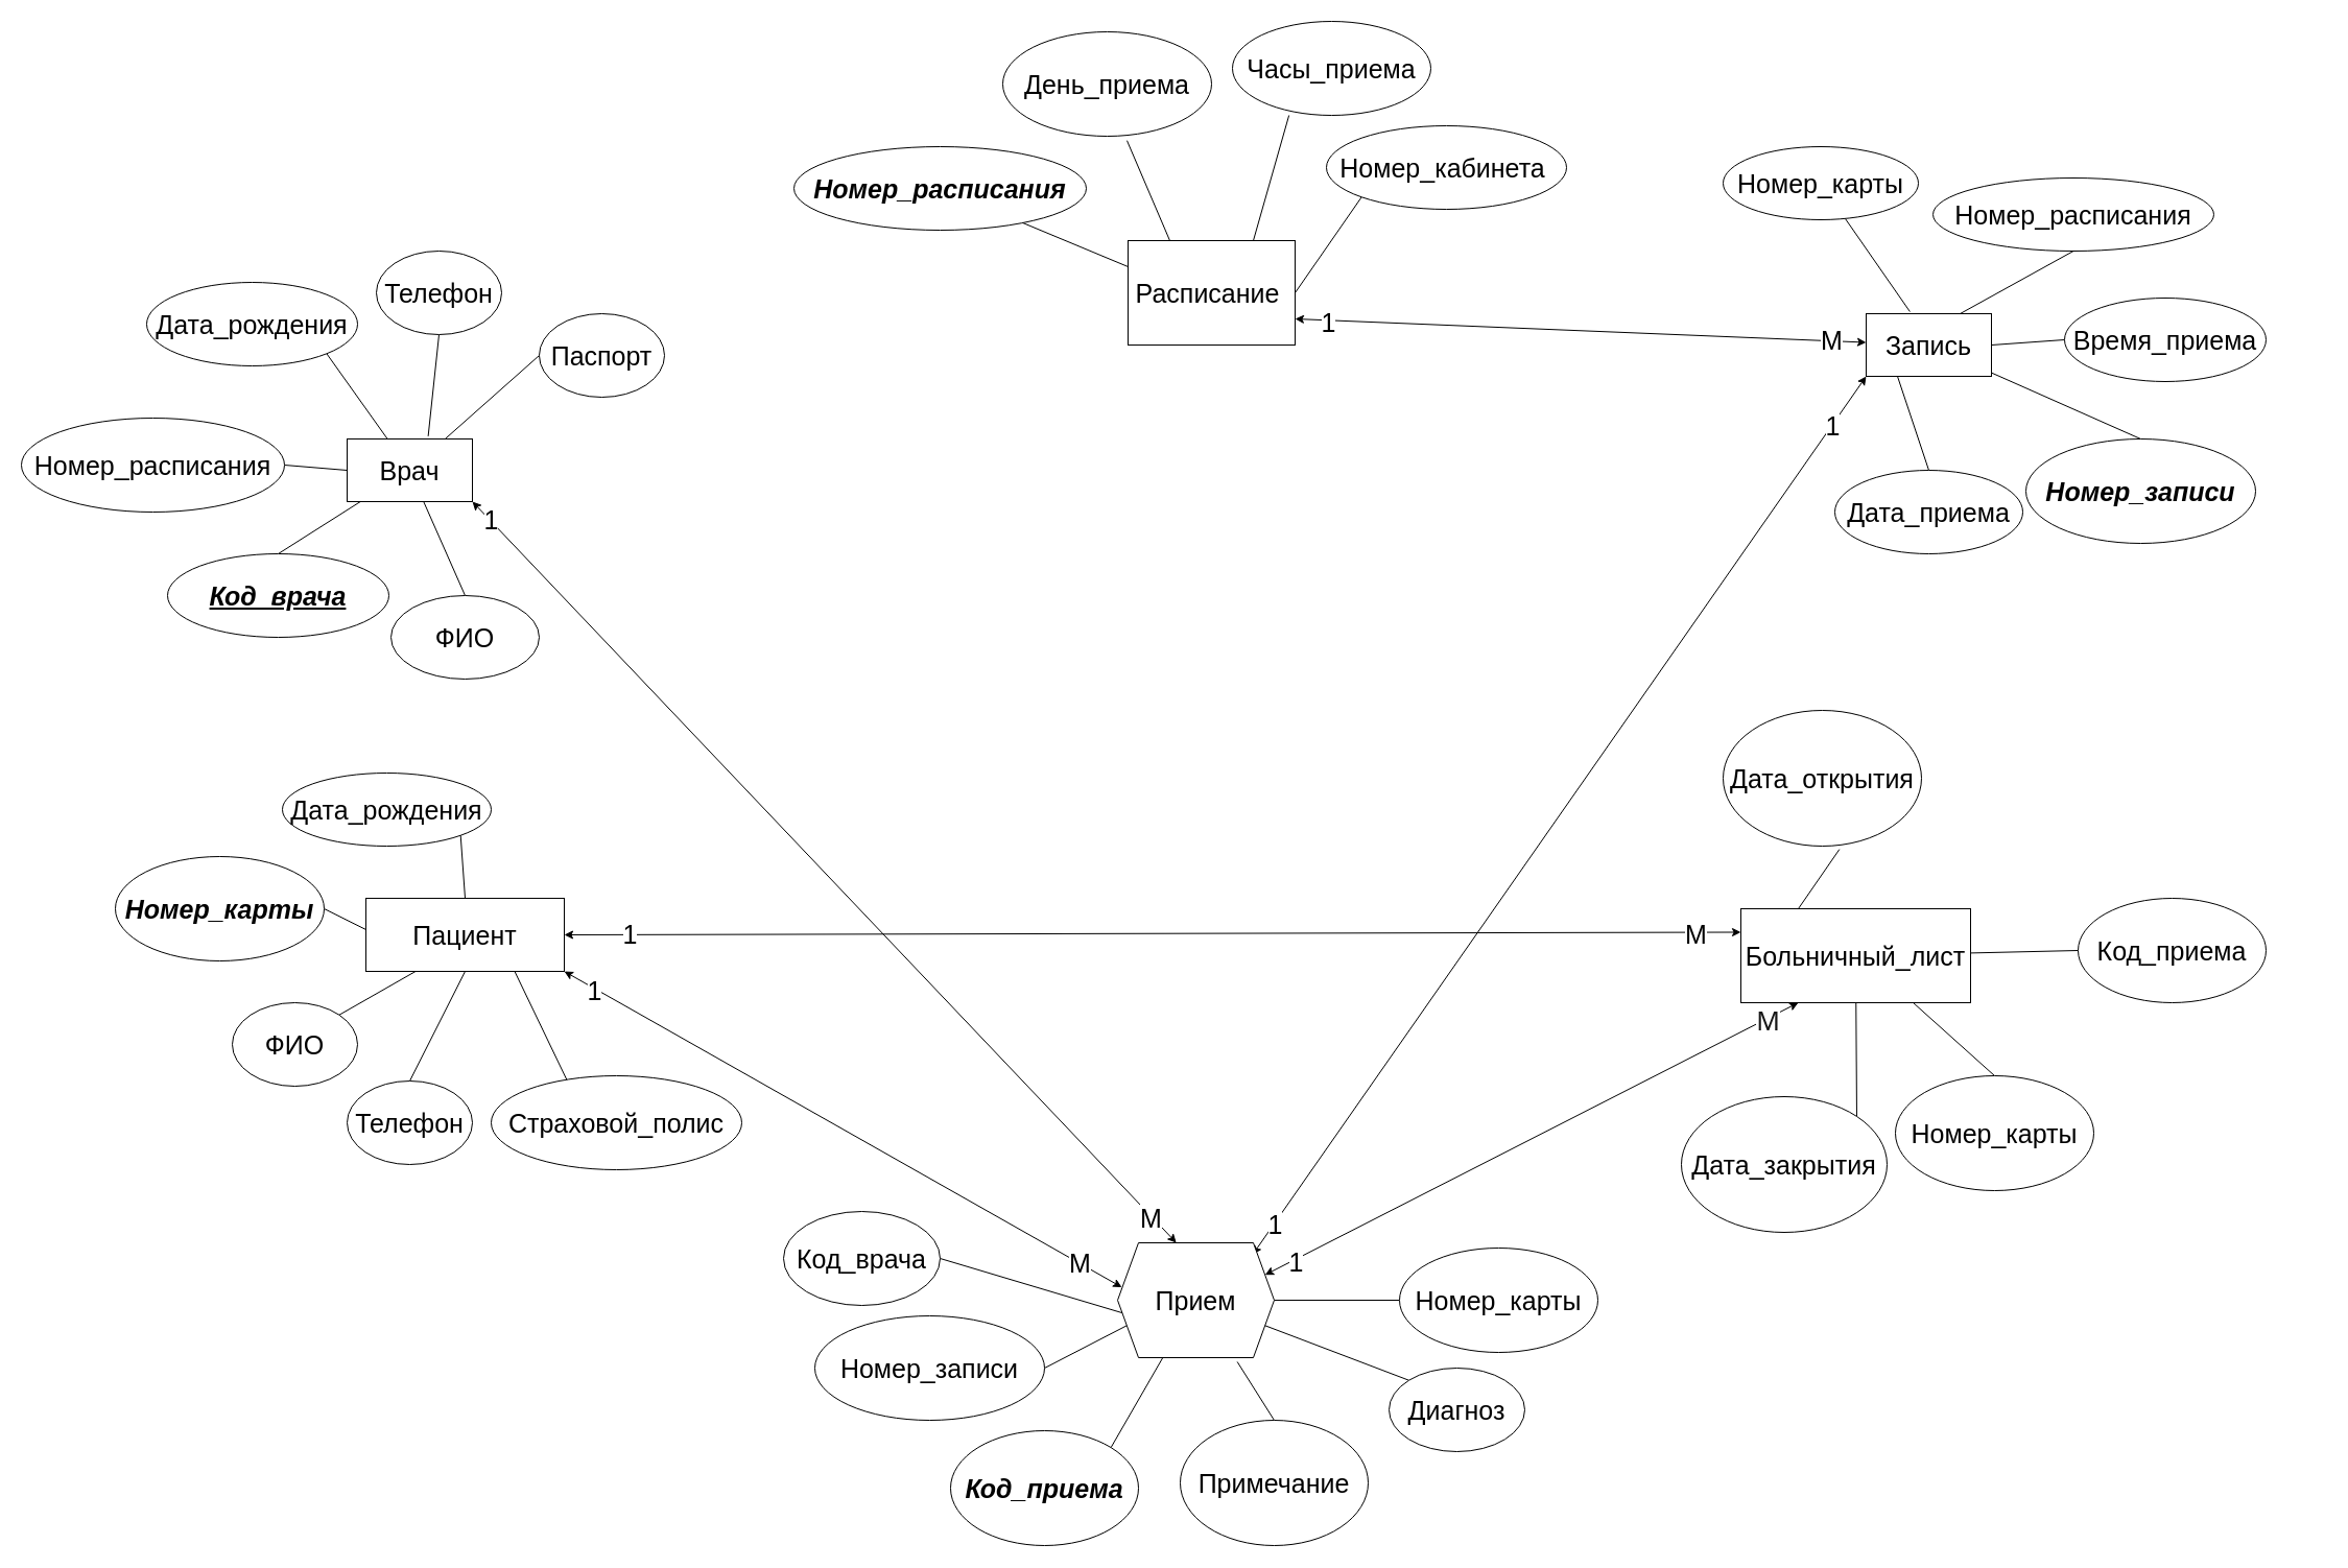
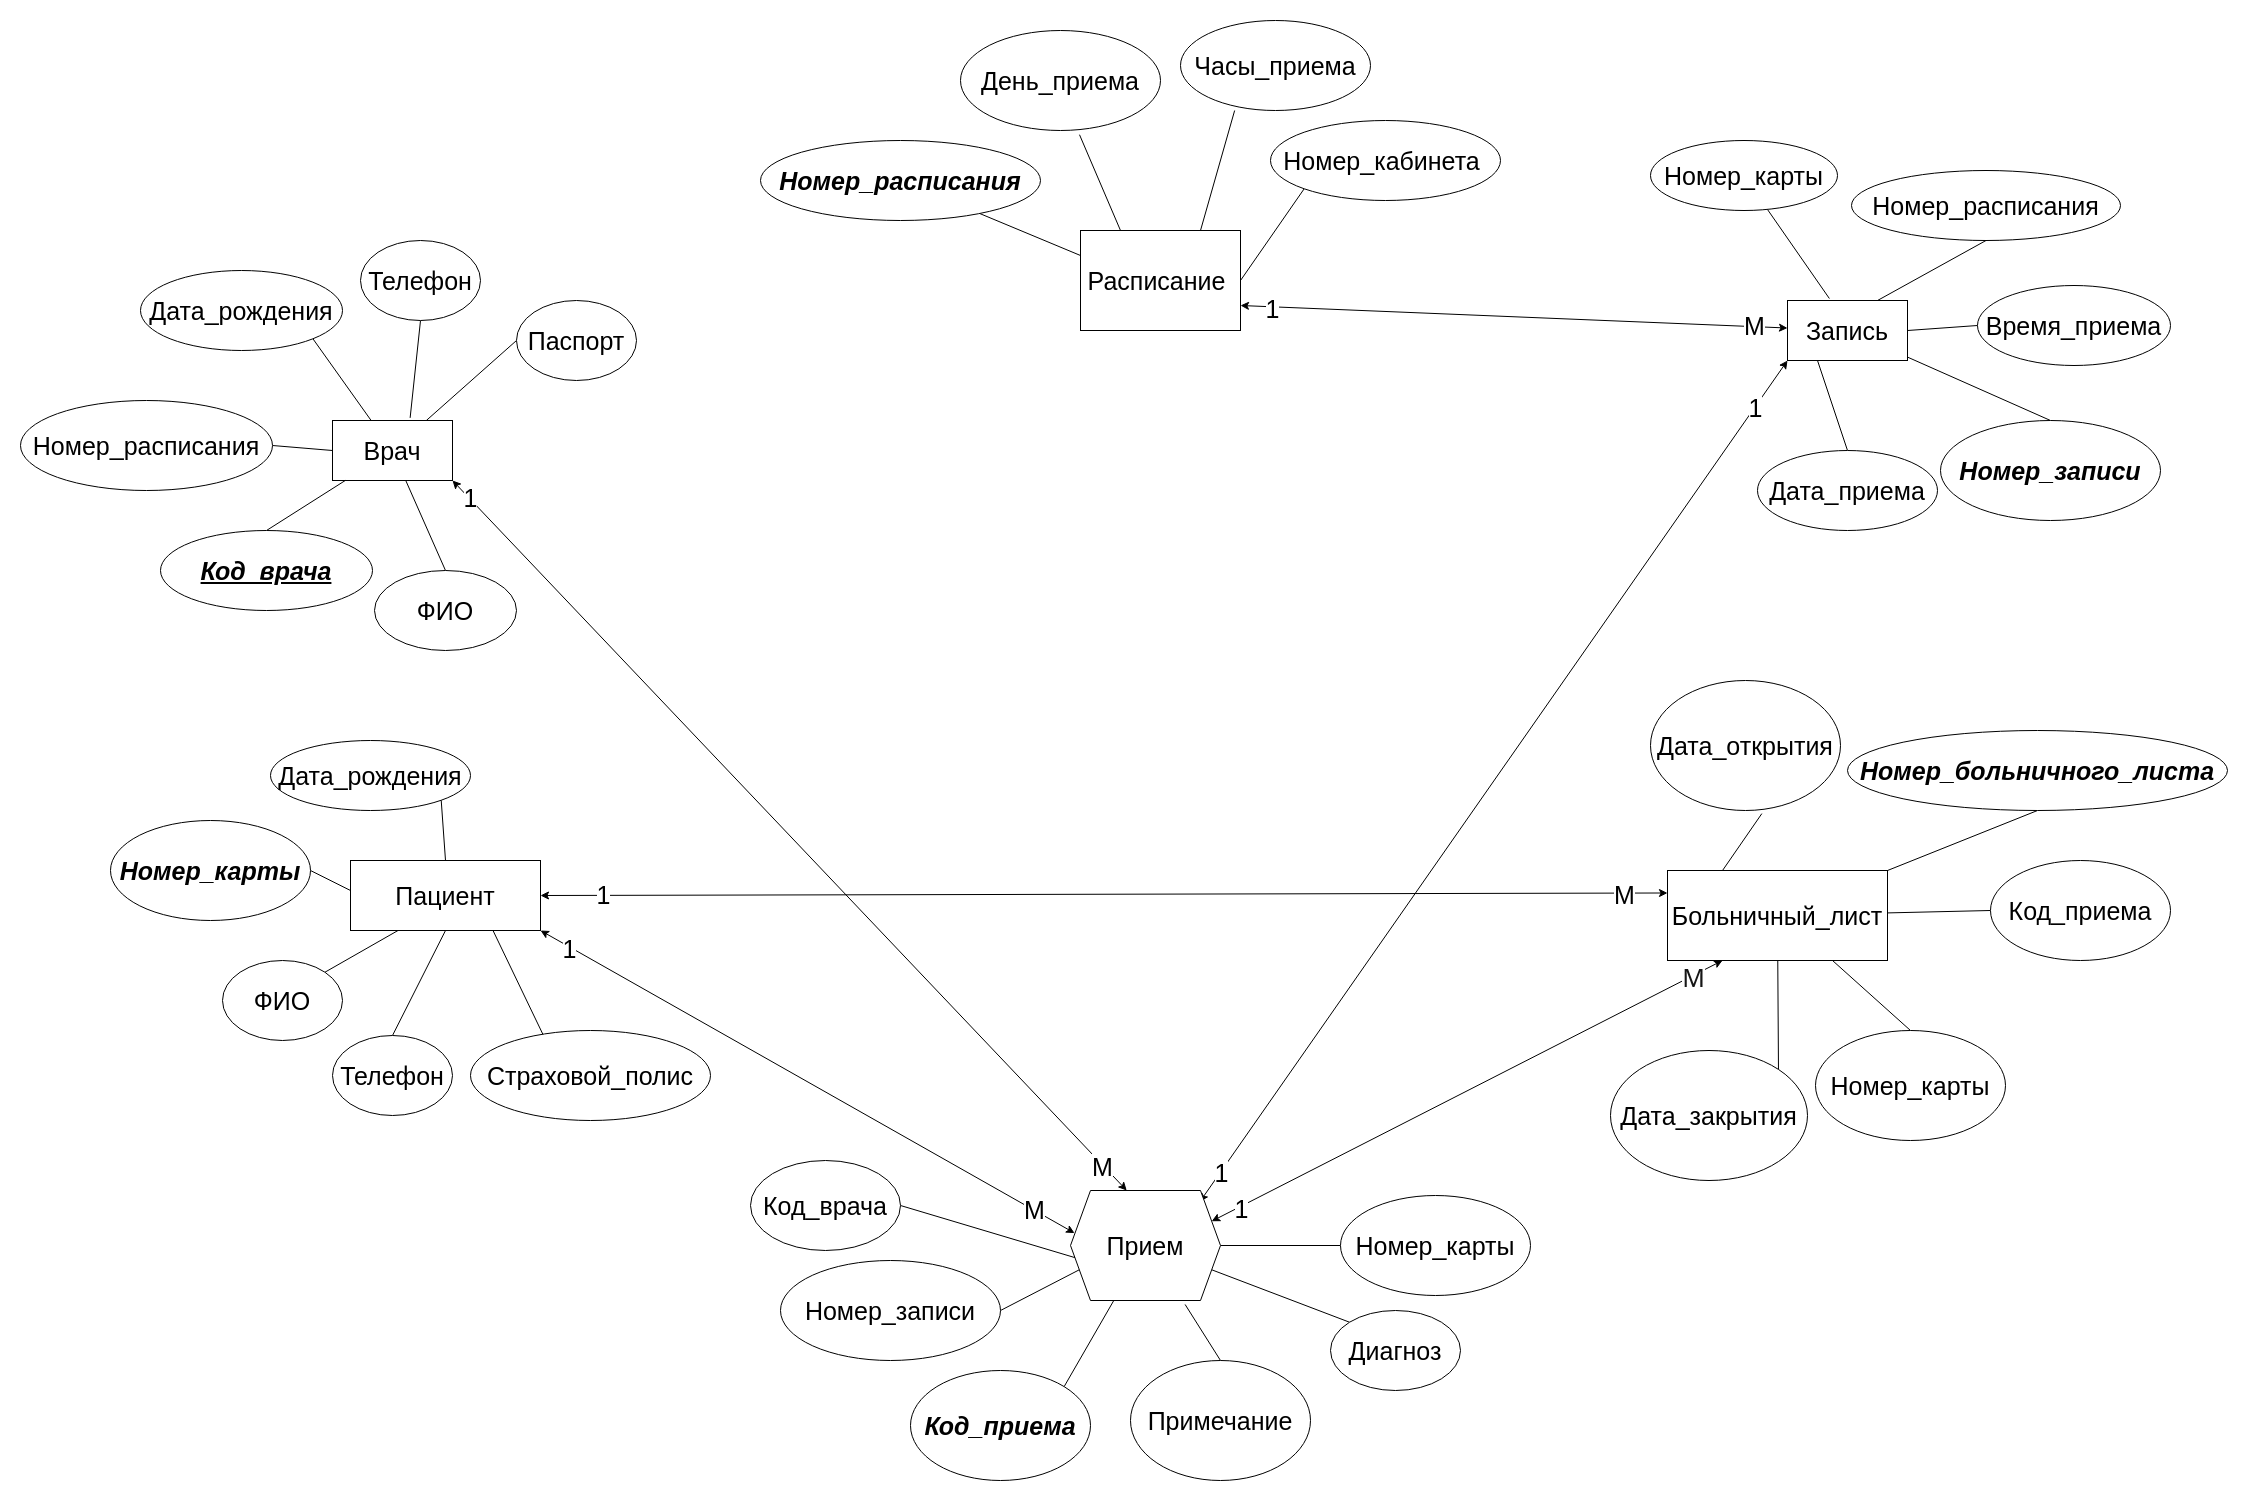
+ <mxCell id="78" value="&lt;b style=&quot;font-size: 25px;&quot;&gt;&lt;i style=&quot;font-size: 25px;&quot;&gt;Номер_больничного_листа&lt;/i&gt;&lt;/b&gt;" style="ellipse;whiteSpace=wrap;html=1;fontSize=25;" parent="1" vertex="1"><mxGeometry x="1847" y="730" width="380" height="80" as="geometry" /></mxCell>
+ <mxCell id="77" style="edgeStyle=none;html=1;exitX=0.5;exitY=1;exitDx=0;exitDy=0;entryX=1;entryY=0;entryDx=0;entryDy=0;endArrow=none;endFill=0;fontSize=25;" parent="1" source="78" target="76" edge="1"><mxGeometry relative="1" as="geometry" /></mxCell>
